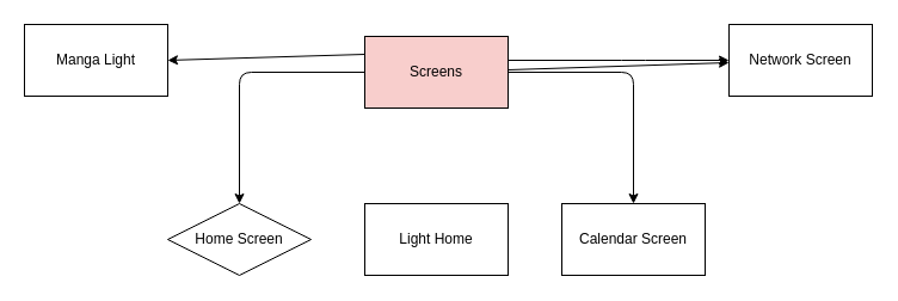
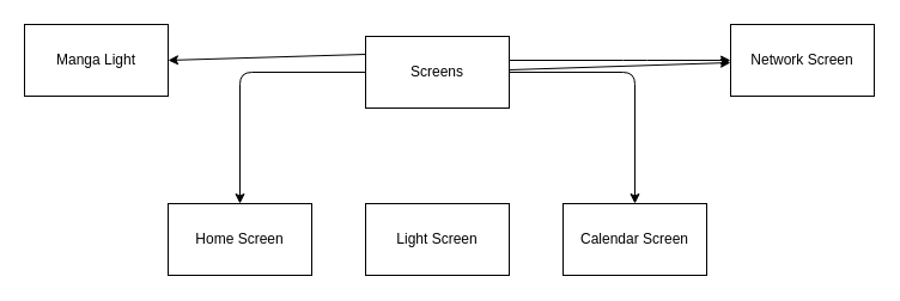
- <mxCell id="5" value="Screens" style="rounded=0;whiteSpace=wrap;html=1;fillColor=#f8cecc;" parent="1" vertex="1"><mxGeometry x="305" y="30" width="120" height="60" as="geometry" /></mxCell>
+ <mxCell id="5" value="Screens" style="rounded=0;whiteSpace=wrap;html=1;" parent="1" vertex="1"><mxGeometry x="305" y="30" width="120" height="60" as="geometry" /></mxCell>
- <mxCell id="6" value="Home Screen" style="rhombus;whiteSpace=wrap;html=1;" parent="1" vertex="1"><mxGeometry x="140" y="170" width="120" height="60" as="geometry" /></mxCell>
+ <mxCell id="6" value="Home Screen" style="rounded=0;whiteSpace=wrap;html=1;" parent="1" vertex="1"><mxGeometry x="140" y="170" width="120" height="60" as="geometry" /></mxCell>
- <mxCell id="7" value="Light Home" style="rounded=0;whiteSpace=wrap;html=1;" parent="1" vertex="1"><mxGeometry x="305" y="170" width="120" height="60" as="geometry" /></mxCell>
+ <mxCell id="7" value="Light Screen" style="rounded=0;whiteSpace=wrap;html=1;" parent="1" vertex="1"><mxGeometry x="305" y="170" width="120" height="60" as="geometry" /></mxCell>
